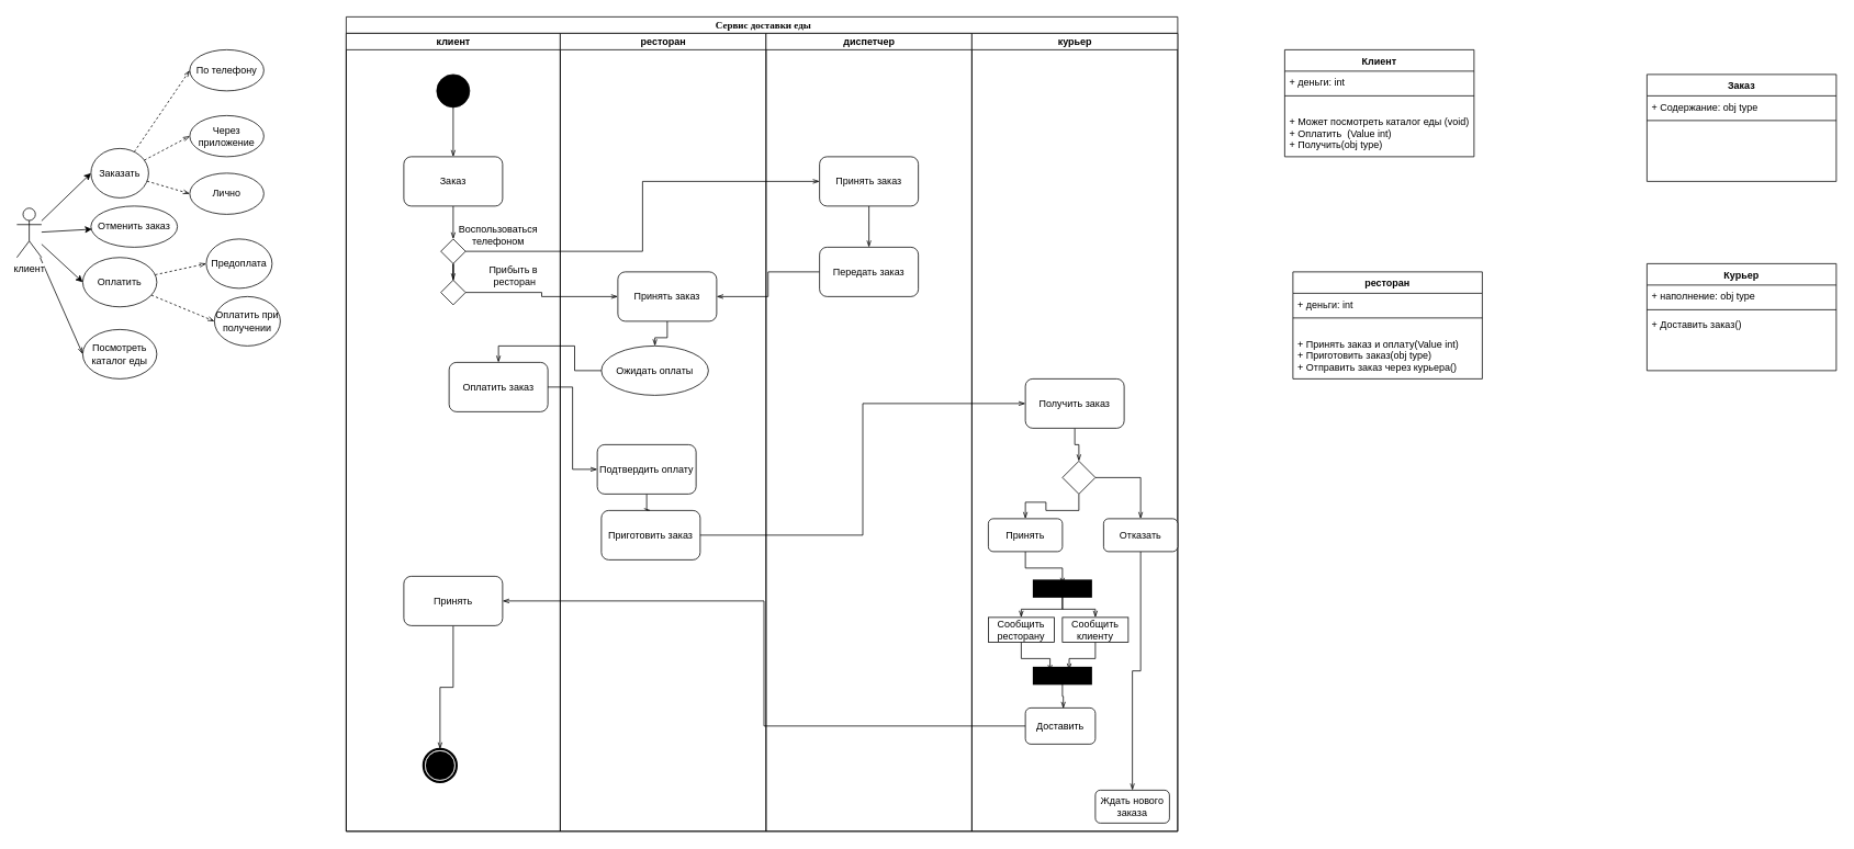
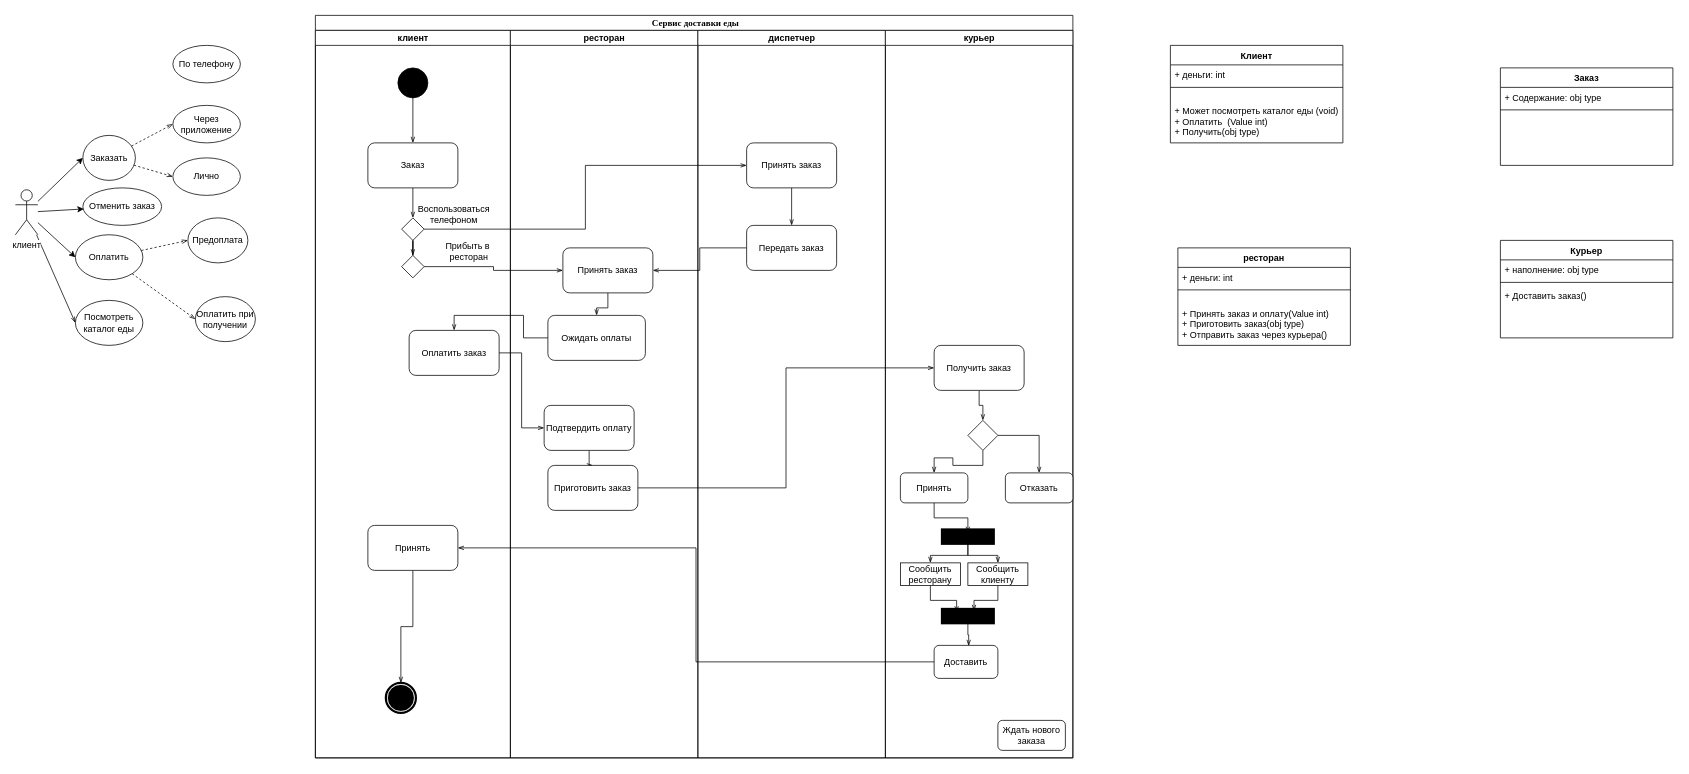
- <mxCell id="7" parent="1" style="edgeStyle=none;rounded=1;orthogonalLoop=1;jettySize=auto;html=1;entryX=0;entryY=0.5;entryDx=0;entryDy=0;endArrow=openThin;endFill=0;strokeColor=#000000;dashed=1;" edge="1" target="17" source="10"><mxGeometry as="geometry" relative="1" /></mxCell>
- <mxCell id="16" value="Оплатить при получении" parent="1" vertex="1" style="ellipse;whiteSpace=wrap;html=1;"><mxGeometry as="geometry" height="60" width="80" y="360" x="260" /></mxCell>
+ <mxCell id="16" value="Оплатить при получении" parent="1" vertex="1" style="ellipse;whiteSpace=wrap;html=1;"><mxGeometry x="260" y="395" as="geometry" height="60" width="80" /></mxCell>
- <mxCell id="43" value="Ожидать оплаты" parent="37" vertex="1" style="ellipse;whiteSpace=wrap;html=1;strokeWidth=1;"><mxGeometry as="geometry" height="60" width="130" y="380" x="50" /></mxCell>
+ <mxCell id="43" value="Ожидать оплаты" parent="37" vertex="1" style="rounded=1;whiteSpace=wrap;html=1;strokeWidth=1;"><mxGeometry as="geometry" height="60" width="130" y="380" x="50" /></mxCell>
- <mxCell id="58" parent="53" style="edgeStyle=orthogonalEdgeStyle;rounded=0;orthogonalLoop=1;jettySize=auto;html=1;endArrow=openThin;endFill=0;strokeColor=#000000;" edge="1" target="63" source="59"><mxGeometry as="geometry" relative="1" /></mxCell>
